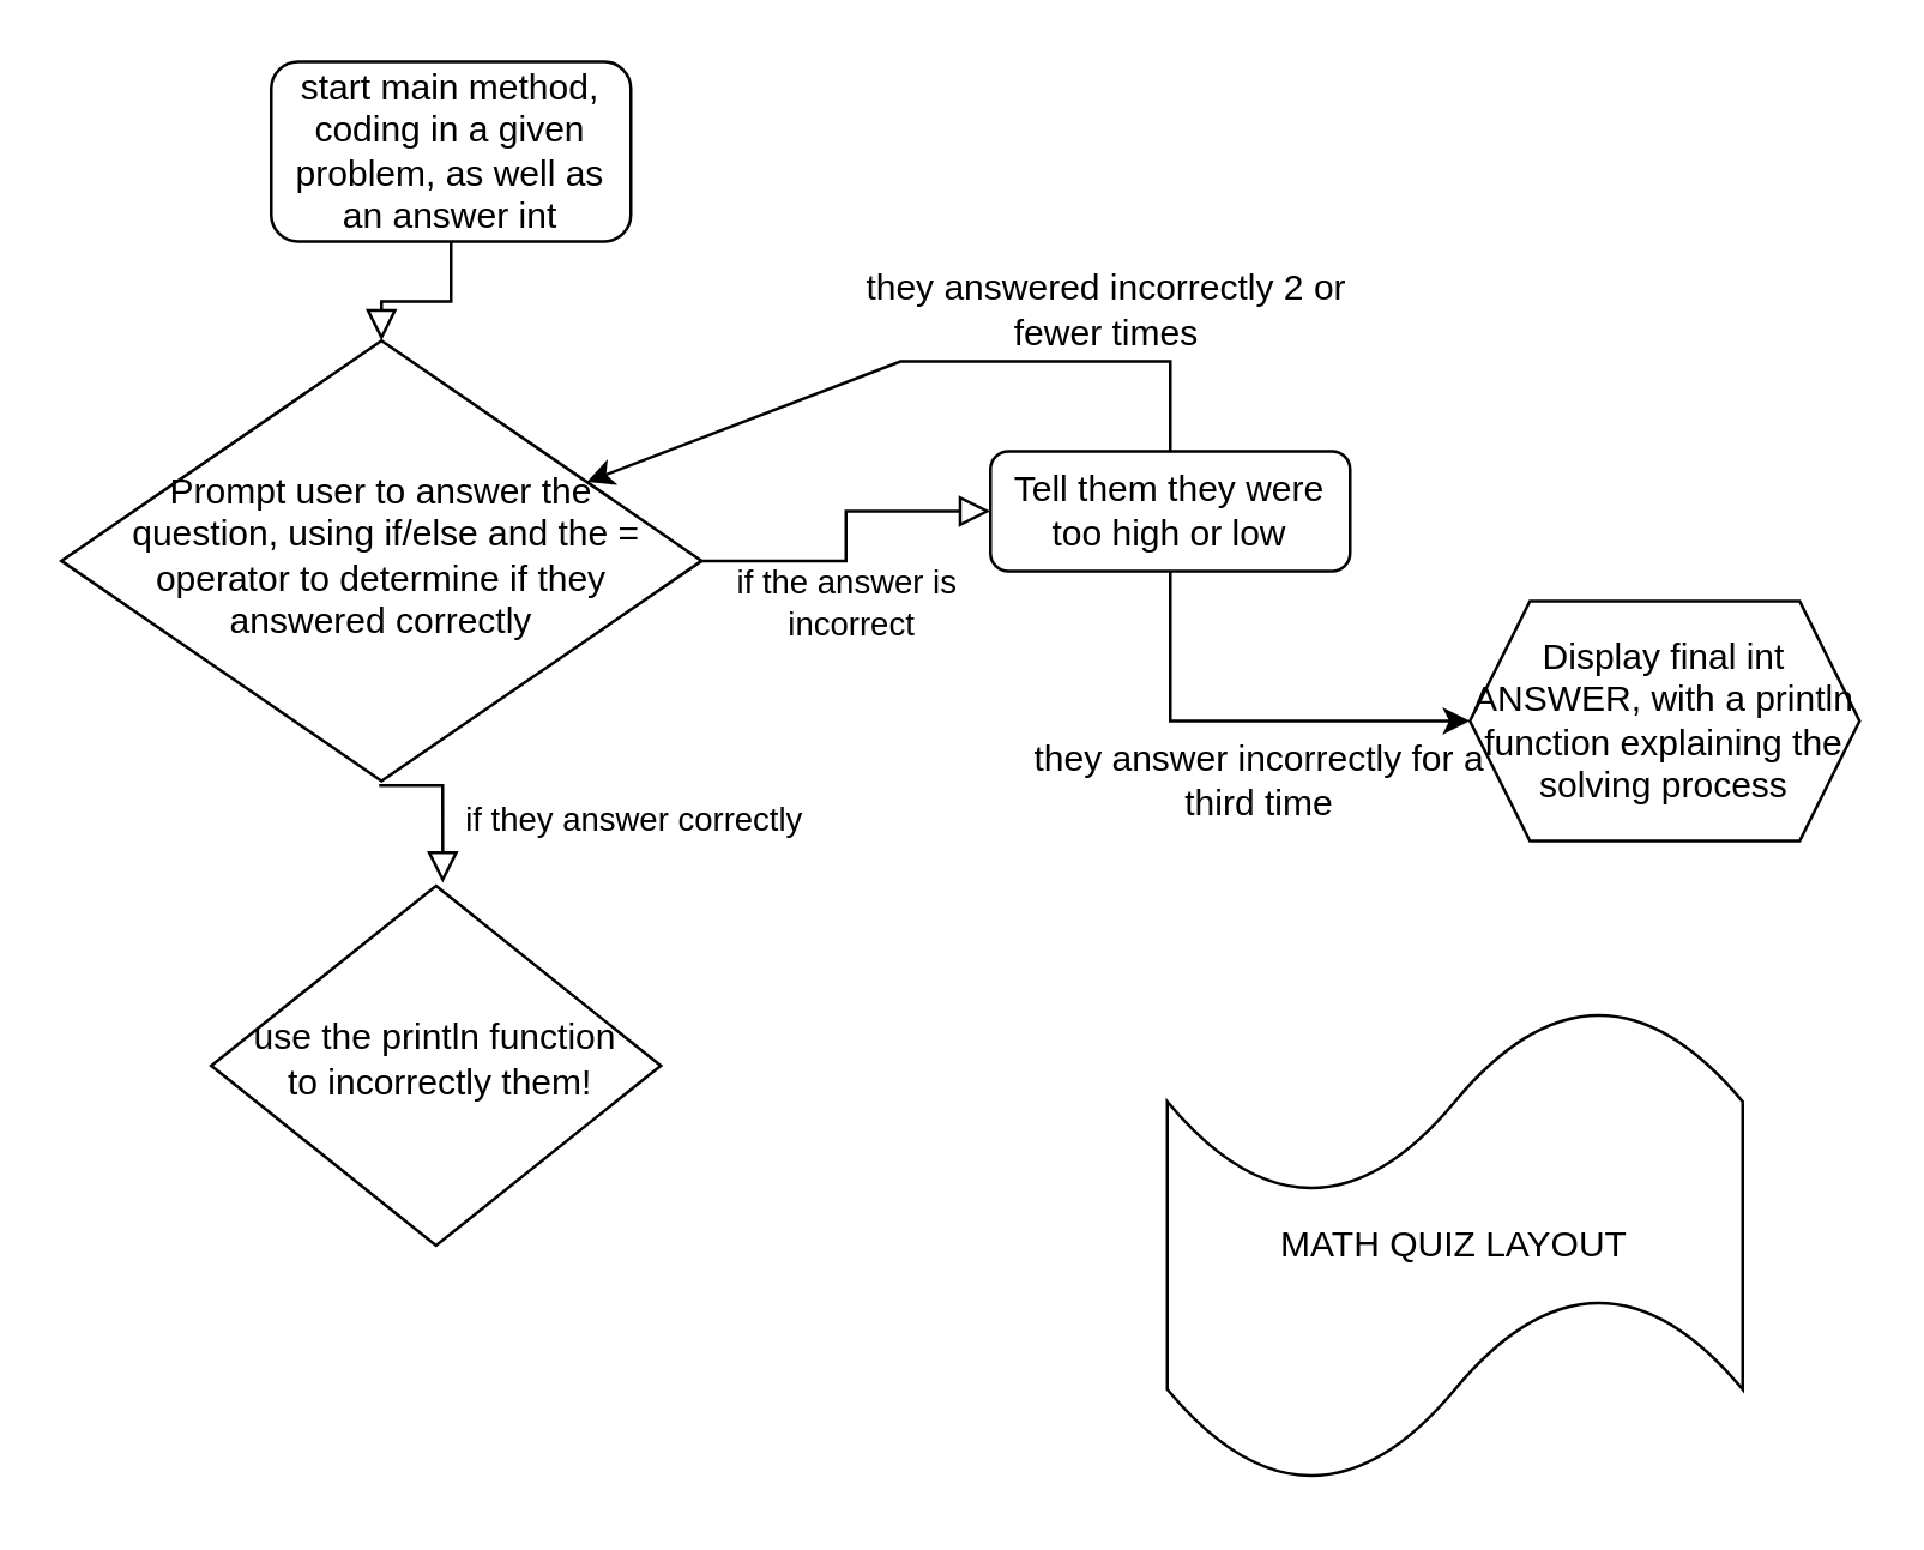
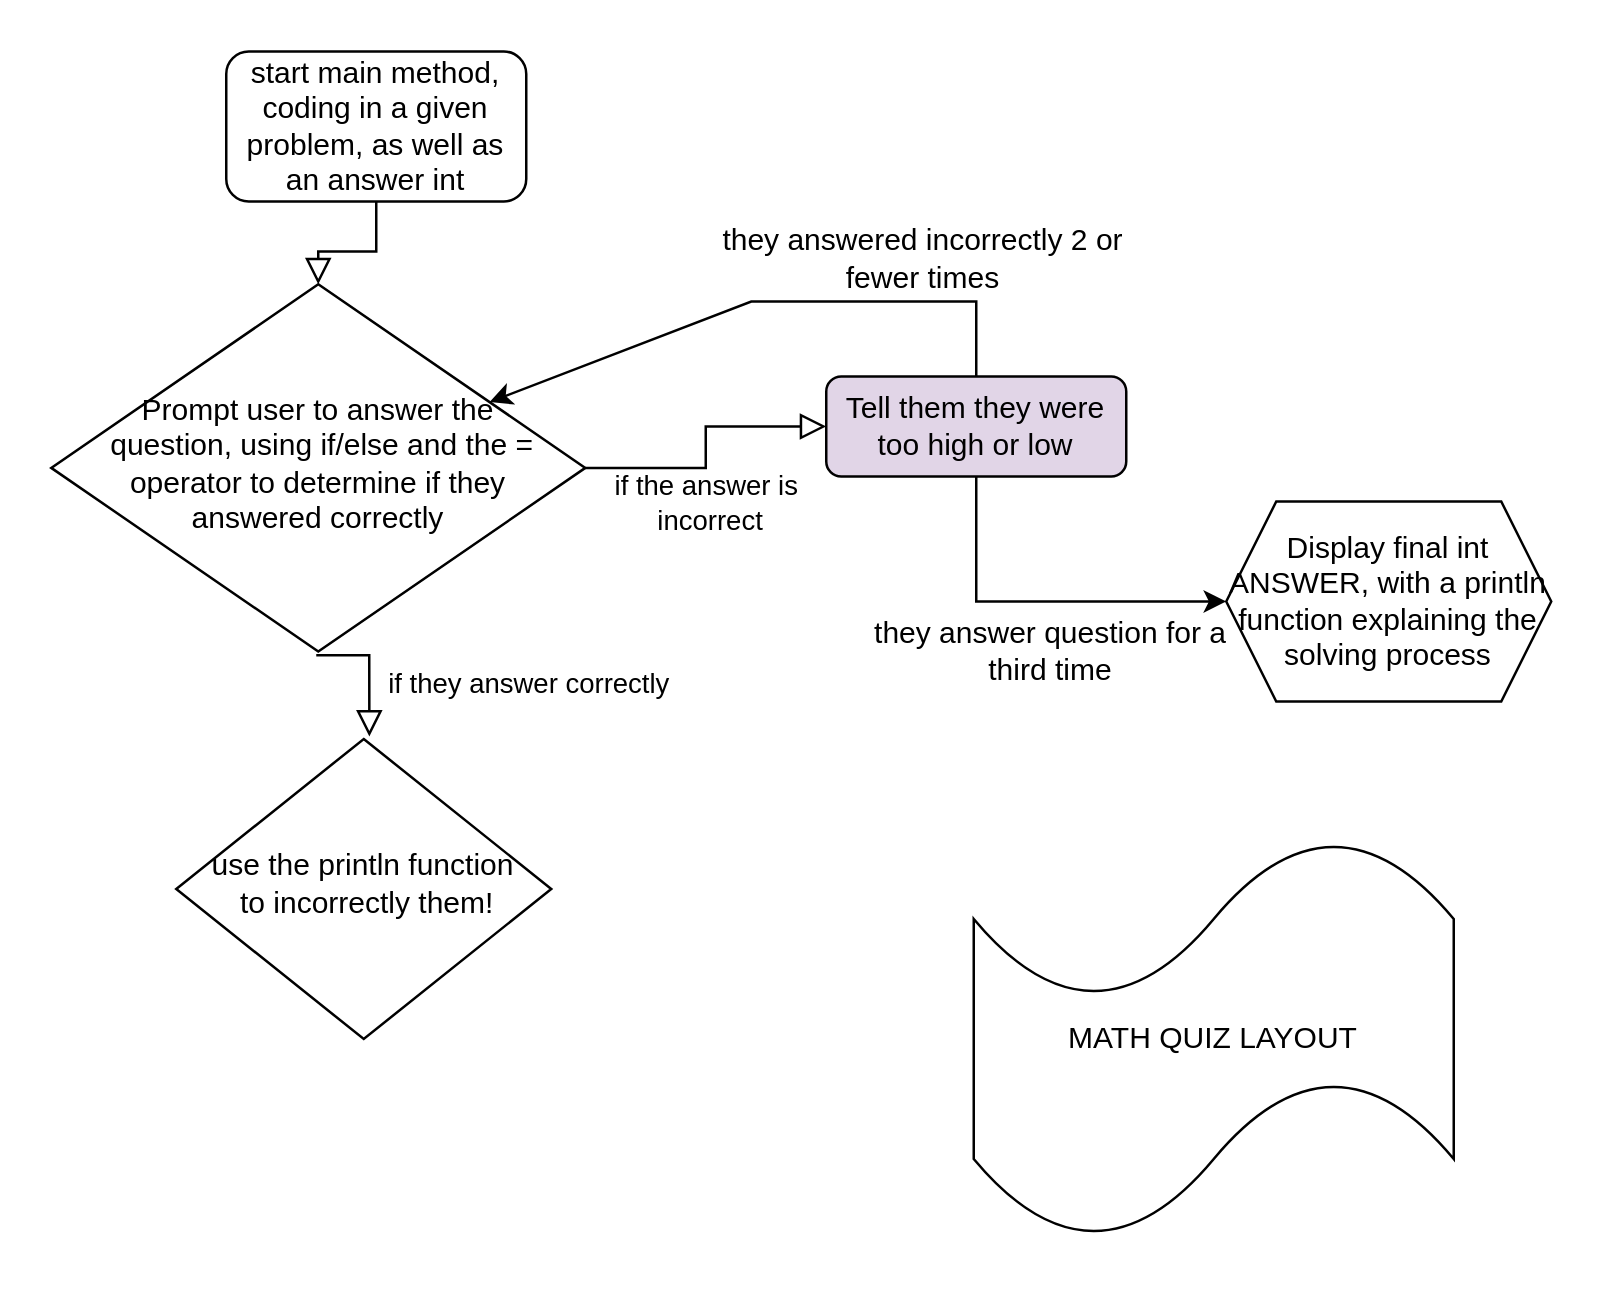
- <mxCell id="7" value="Tell them they were too high or low" style="rounded=1;whiteSpace=wrap;html=1;fontSize=12;glass=0;strokeWidth=1;shadow=0;" parent="1" vertex="1"><mxGeometry x="330" y="150" width="120" height="40" as="geometry" /></mxCell>
+ <mxCell id="7" value="Tell them they were too high or low" style="rounded=1;whiteSpace=wrap;html=1;fontSize=12;glass=0;strokeWidth=1;shadow=0;fillColor=#e1d5e7;" parent="1" vertex="1"><mxGeometry x="330" y="150" width="120" height="40" as="geometry" /></mxCell>
- <mxCell id="13" value="they answer incorrectly for a third time" style="text;html=1;strokeColor=none;fillColor=none;align=center;verticalAlign=middle;whiteSpace=wrap;rounded=0;" vertex="1" parent="1"><mxGeometry x="340" y="250" width="160" height="20" as="geometry" /></mxCell>
+ <mxCell id="13" value="they answer question for a third time" style="text;html=1;strokeColor=none;fillColor=none;align=center;verticalAlign=middle;whiteSpace=wrap;rounded=0;" vertex="1" parent="1"><mxGeometry x="340" y="250" width="160" height="20" as="geometry" /></mxCell>
